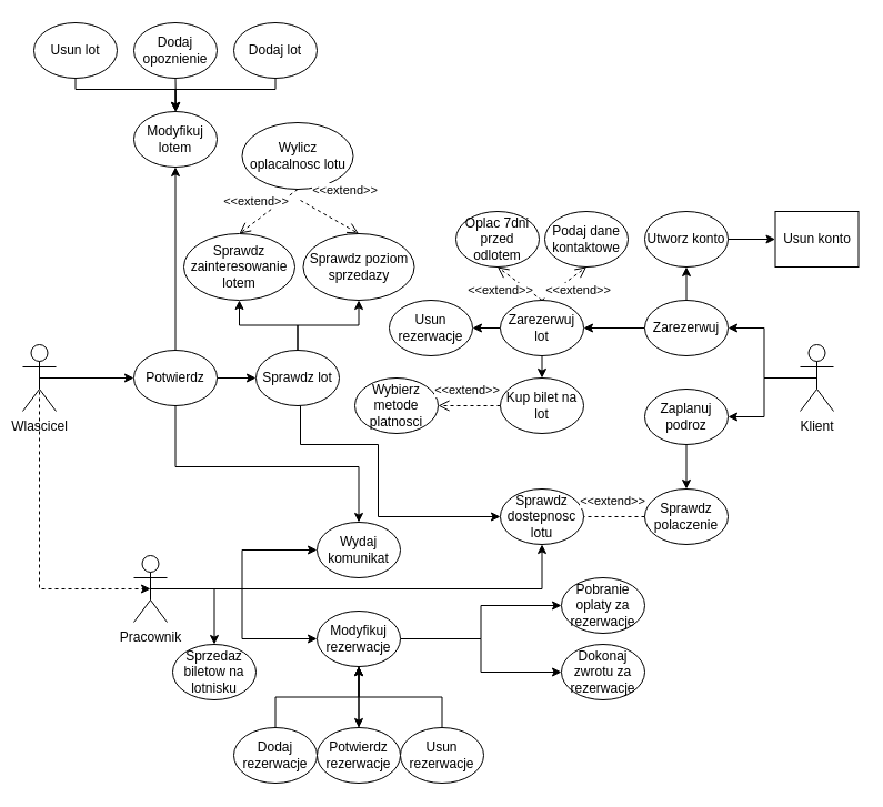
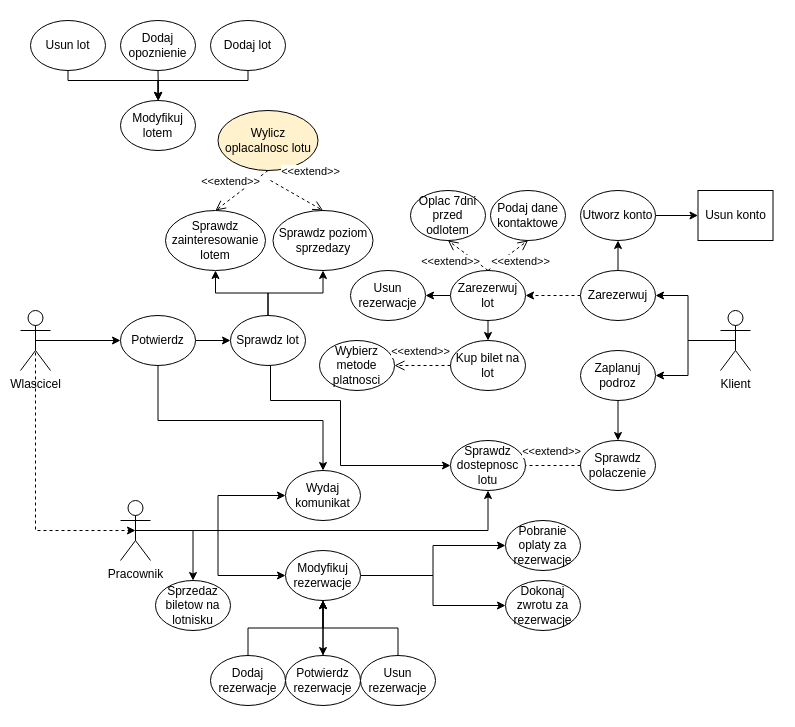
- <mxCell id="65" value="Wylicz oplacalnosc lotu" style="ellipse;whiteSpace=wrap;html=1;" parent="1" vertex="1"><mxGeometry x="217.5" y="110" width="100" height="60" as="geometry" /></mxCell>
+ <mxCell id="65" value="Wylicz oplacalnosc lotu" style="ellipse;whiteSpace=wrap;html=1;fillColor=#fff2cc;" parent="1" vertex="1"><mxGeometry x="217.5" y="110" width="100" height="60" as="geometry" /></mxCell>
- <mxCell id="13" style="edgeStyle=orthogonalEdgeStyle;rounded=0;orthogonalLoop=1;jettySize=auto;html=1;exitX=0.5;exitY=0;exitDx=0;exitDy=0;entryX=0.5;entryY=1;entryDx=0;entryDy=0;" parent="1" source="16" target="17" edge="1"><mxGeometry relative="1" as="geometry" /></mxCell>
- <mxCell id="25" style="edgeStyle=orthogonalEdgeStyle;rounded=0;orthogonalLoop=1;jettySize=auto;html=1;exitX=0;exitY=0.5;exitDx=0;exitDy=0;entryX=1;entryY=0.5;entryDx=0;entryDy=0;" parent="1" source="27" target="30" edge="1"><mxGeometry relative="1" as="geometry" /></mxCell>
+ <mxCell id="25" style="edgeStyle=orthogonalEdgeStyle;rounded=0;orthogonalLoop=1;jettySize=auto;html=1;exitX=0;exitY=0.5;exitDx=0;exitDy=0;entryX=1;entryY=0.5;entryDx=0;entryDy=0;dashed=1;" parent="1" source="27" target="30" edge="1"><mxGeometry relative="1" as="geometry" /></mxCell>
